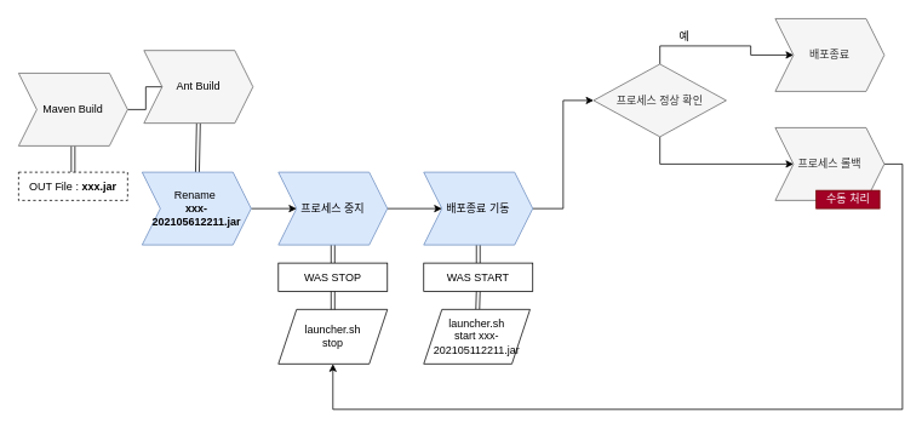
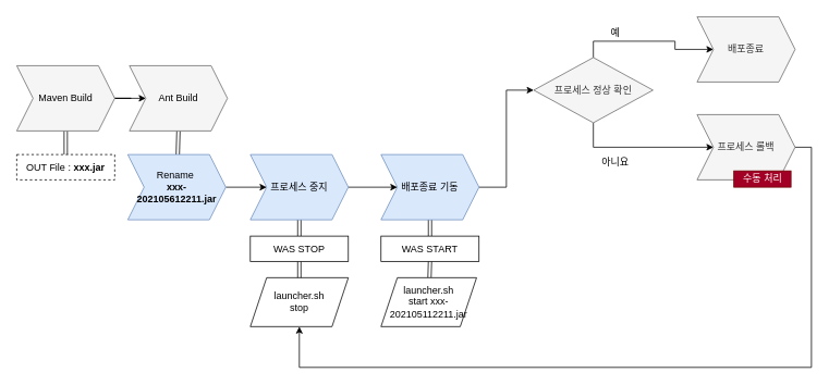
- <mxCell id="19" value="&lt;font color=&quot;#000000&quot;&gt;Ant Build&lt;/font&gt;" style="shape=step;perimeter=stepPerimeter;whiteSpace=wrap;html=1;fixedSize=1;fontColor=#333333;strokeWidth=1;fillColor=#f5f5f5;strokeColor=#666666;" parent="1" vertex="1"><mxGeometry x="158" y="55" width="120" height="80" as="geometry" /></mxCell>
+ <mxCell id="19" value="&lt;font color=&quot;#000000&quot;&gt;Ant Build&lt;/font&gt;" style="shape=step;perimeter=stepPerimeter;whiteSpace=wrap;html=1;fixedSize=1;fontColor=#333333;strokeWidth=1;fillColor=#f5f5f5;strokeColor=#666666;" parent="1" vertex="1"><mxGeometry x="158" y="80" width="120" height="80" as="geometry" /></mxCell>
+ <mxCell id="29" value="아니요" style="text;html=1;strokeColor=none;fillColor=none;align=center;verticalAlign=middle;whiteSpace=wrap;rounded=0;" parent="1" vertex="1"><mxGeometry x="733" y="189" width="40" height="20" as="geometry" /></mxCell>
